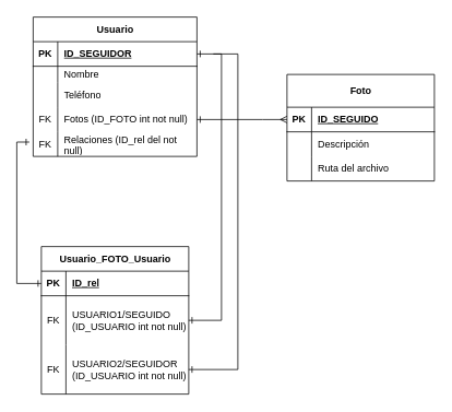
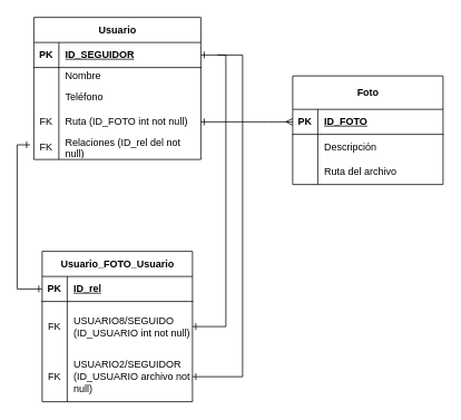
- <mxCell id="14" value="Fotos (ID_FOTO int not null)" style="shape=partialRectangle;connectable=0;fillColor=none;top=0;left=0;bottom=0;right=0;align=left;spacingLeft=6;overflow=hidden;whiteSpace=wrap;html=1;" vertex="1" parent="12"><mxGeometry x="30" width="170" height="30" as="geometry"><mxRectangle width="170" height="30" as="alternateBounds" /></mxGeometry></mxCell>
+ <mxCell id="14" value="Ruta (ID_FOTO int not null)" style="shape=partialRectangle;connectable=0;fillColor=none;top=0;left=0;bottom=0;right=0;align=left;spacingLeft=6;overflow=hidden;whiteSpace=wrap;html=1;" vertex="1" parent="12"><mxGeometry x="30" width="170" height="30" as="geometry"><mxRectangle width="170" height="30" as="alternateBounds" /></mxGeometry></mxCell>
- <mxCell id="21" value="ID_SEGUIDO" style="shape=partialRectangle;connectable=0;fillColor=none;top=0;left=0;bottom=0;right=0;align=left;spacingLeft=6;fontStyle=5;overflow=hidden;whiteSpace=wrap;html=1;" vertex="1" parent="19"><mxGeometry x="30" width="150" height="30" as="geometry"><mxRectangle width="150" height="30" as="alternateBounds" /></mxGeometry></mxCell>
+ <mxCell id="21" value="ID_FOTO" style="shape=partialRectangle;connectable=0;fillColor=none;top=0;left=0;bottom=0;right=0;align=left;spacingLeft=6;fontStyle=5;overflow=hidden;whiteSpace=wrap;html=1;" vertex="1" parent="19"><mxGeometry x="30" width="150" height="30" as="geometry"><mxRectangle width="150" height="30" as="alternateBounds" /></mxGeometry></mxCell>
- <mxCell id="34" value="USUARIO1/SEGUIDO&lt;br&gt;(ID_USUARIO int not null)" style="shape=partialRectangle;connectable=0;fillColor=none;top=0;left=0;bottom=0;right=0;align=left;spacingLeft=6;overflow=hidden;whiteSpace=wrap;html=1;" vertex="1" parent="32"><mxGeometry x="30" width="150" height="60" as="geometry"><mxRectangle width="150" height="60" as="alternateBounds" /></mxGeometry></mxCell>
+ <mxCell id="34" value="USUARIO8/SEGUIDO&lt;br&gt;(ID_USUARIO int not null)" style="shape=partialRectangle;connectable=0;fillColor=none;top=0;left=0;bottom=0;right=0;align=left;spacingLeft=6;overflow=hidden;whiteSpace=wrap;html=1;" vertex="1" parent="32"><mxGeometry x="30" width="150" height="60" as="geometry"><mxRectangle width="150" height="60" as="alternateBounds" /></mxGeometry></mxCell>
- <mxCell id="37" value="USUARIO2/SEGUIDOR&lt;br&gt;(ID_USUARIO int not null)" style="shape=partialRectangle;connectable=0;fillColor=none;top=0;left=0;bottom=0;right=0;align=left;spacingLeft=6;overflow=hidden;whiteSpace=wrap;html=1;" vertex="1" parent="35"><mxGeometry x="30" width="150" height="60" as="geometry"><mxRectangle width="150" height="60" as="alternateBounds" /></mxGeometry></mxCell>
+ <mxCell id="37" value="USUARIO2/SEGUIDOR&lt;br&gt;(ID_USUARIO archivo not null)" style="shape=partialRectangle;connectable=0;fillColor=none;top=0;left=0;bottom=0;right=0;align=left;spacingLeft=6;overflow=hidden;whiteSpace=wrap;html=1;" vertex="1" parent="35"><mxGeometry x="30" width="150" height="60" as="geometry"><mxRectangle width="150" height="60" as="alternateBounds" /></mxGeometry></mxCell>
